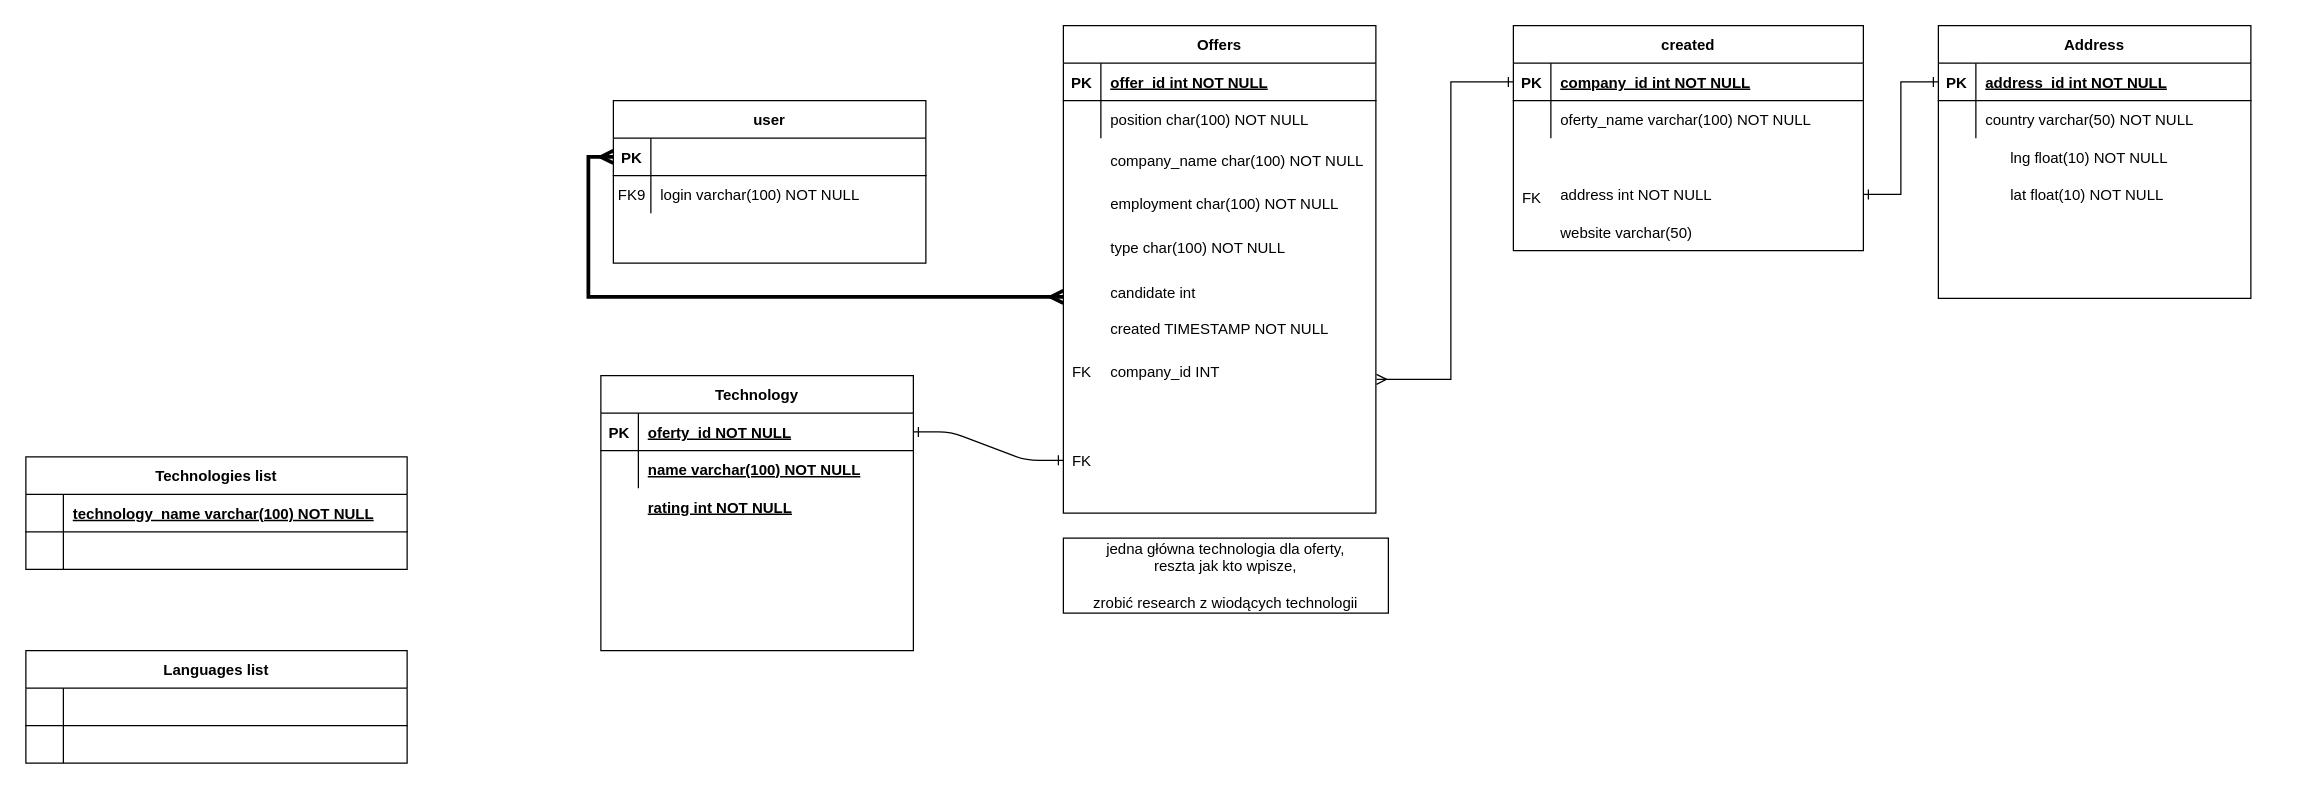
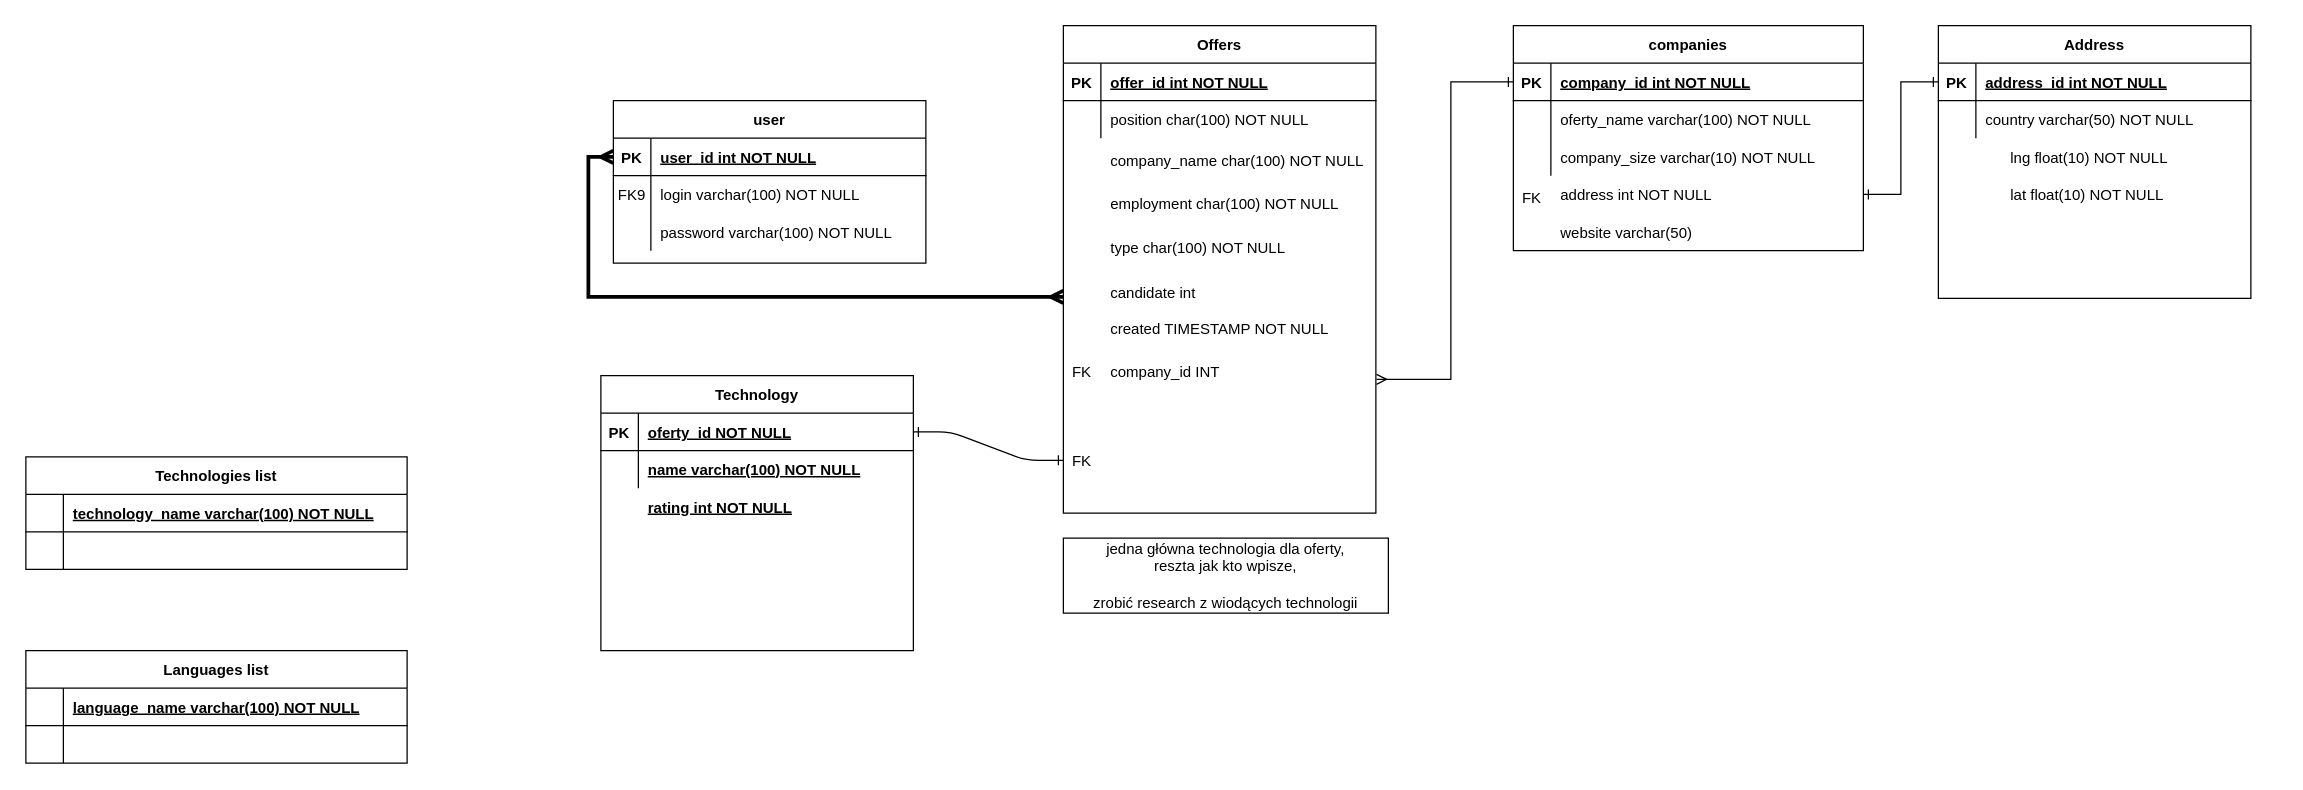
- <mxCell id="75" value="created" style="shape=table;startSize=30;container=1;collapsible=1;childLayout=tableLayout;fixedRows=1;rowLines=0;fontStyle=1;align=center;resizeLast=1;" parent="1" vertex="1"><mxGeometry x="1210" y="20" width="280" height="180" as="geometry" /></mxCell>
+ <mxCell id="75" value="companies" style="shape=table;startSize=30;container=1;collapsible=1;childLayout=tableLayout;fixedRows=1;rowLines=0;fontStyle=1;align=center;resizeLast=1;" parent="1" vertex="1"><mxGeometry x="1210" y="20" width="280" height="180" as="geometry" /></mxCell>
+ <mxCell id="5" value="user_id int NOT NULL " style="shape=partialRectangle;overflow=hidden;connectable=0;fillColor=none;top=0;left=0;bottom=0;right=0;align=left;spacingLeft=6;fontStyle=5;" parent="3" vertex="1"><mxGeometry x="30" width="220" height="30" as="geometry"><mxRectangle width="220" height="30" as="alternateBounds" /></mxGeometry></mxCell>
+ <mxCell id="84" value="company_size varchar(10) NOT NULL" style="shape=partialRectangle;overflow=hidden;connectable=0;fillColor=none;top=0;left=0;bottom=0;right=0;align=left;spacingLeft=6;" parent="82" vertex="1"><mxGeometry x="30" width="250" height="30" as="geometry"><mxRectangle width="250" height="30" as="alternateBounds" /></mxGeometry></mxCell>
+ <mxCell id="11" value="password varchar(100) NOT NULL" style="shape=partialRectangle;overflow=hidden;connectable=0;fillColor=none;top=0;left=0;bottom=0;right=0;align=left;spacingLeft=6;" parent="9" vertex="1"><mxGeometry x="30" width="220" height="30" as="geometry"><mxRectangle width="220" height="30" as="alternateBounds" /></mxGeometry></mxCell>
+ <mxCell id="106" value="language_name varchar(100) NOT NULL " style="shape=partialRectangle;overflow=hidden;connectable=0;fillColor=none;top=0;left=0;bottom=0;right=0;align=left;spacingLeft=6;fontStyle=5;" parent="104" vertex="1"><mxGeometry x="30" width="275" height="30" as="geometry"><mxRectangle width="275" height="30" as="alternateBounds" /></mxGeometry></mxCell>
